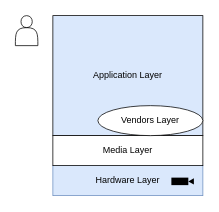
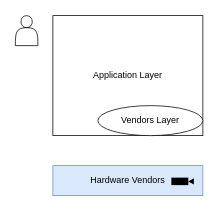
- <mxCell id="3" value="Application Layer" style="rounded=0;whiteSpace=wrap;html=1;fillColor=#dae8fc;" vertex="1" parent="1"><mxGeometry x="70" y="20" width="200" height="160" as="geometry" /></mxCell>
+ <mxCell id="3" value="Application Layer" style="rounded=0;whiteSpace=wrap;html=1;" vertex="1" parent="1"><mxGeometry x="70" y="20" width="200" height="160" as="geometry" /></mxCell>
- <mxCell id="4" value="Media Layer" style="rounded=0;whiteSpace=wrap;html=1;" vertex="1" parent="1"><mxGeometry x="70" y="180" width="200" height="40" as="geometry" /></mxCell>
- <mxCell id="2" value="Hardware Layer" style="rounded=0;whiteSpace=wrap;html=1;fillColor=#dae8fc;strokeColor=#6c8ebf;" vertex="1" parent="1"><mxGeometry x="70" y="220" width="200" height="40" as="geometry" /></mxCell>
+ <mxCell id="2" value="Hardware Vendors" style="rounded=0;whiteSpace=wrap;html=1;fillColor=#dae8fc;strokeColor=#6c8ebf;" vertex="1" parent="1"><mxGeometry x="70" y="220" width="200" height="40" as="geometry" /></mxCell>
